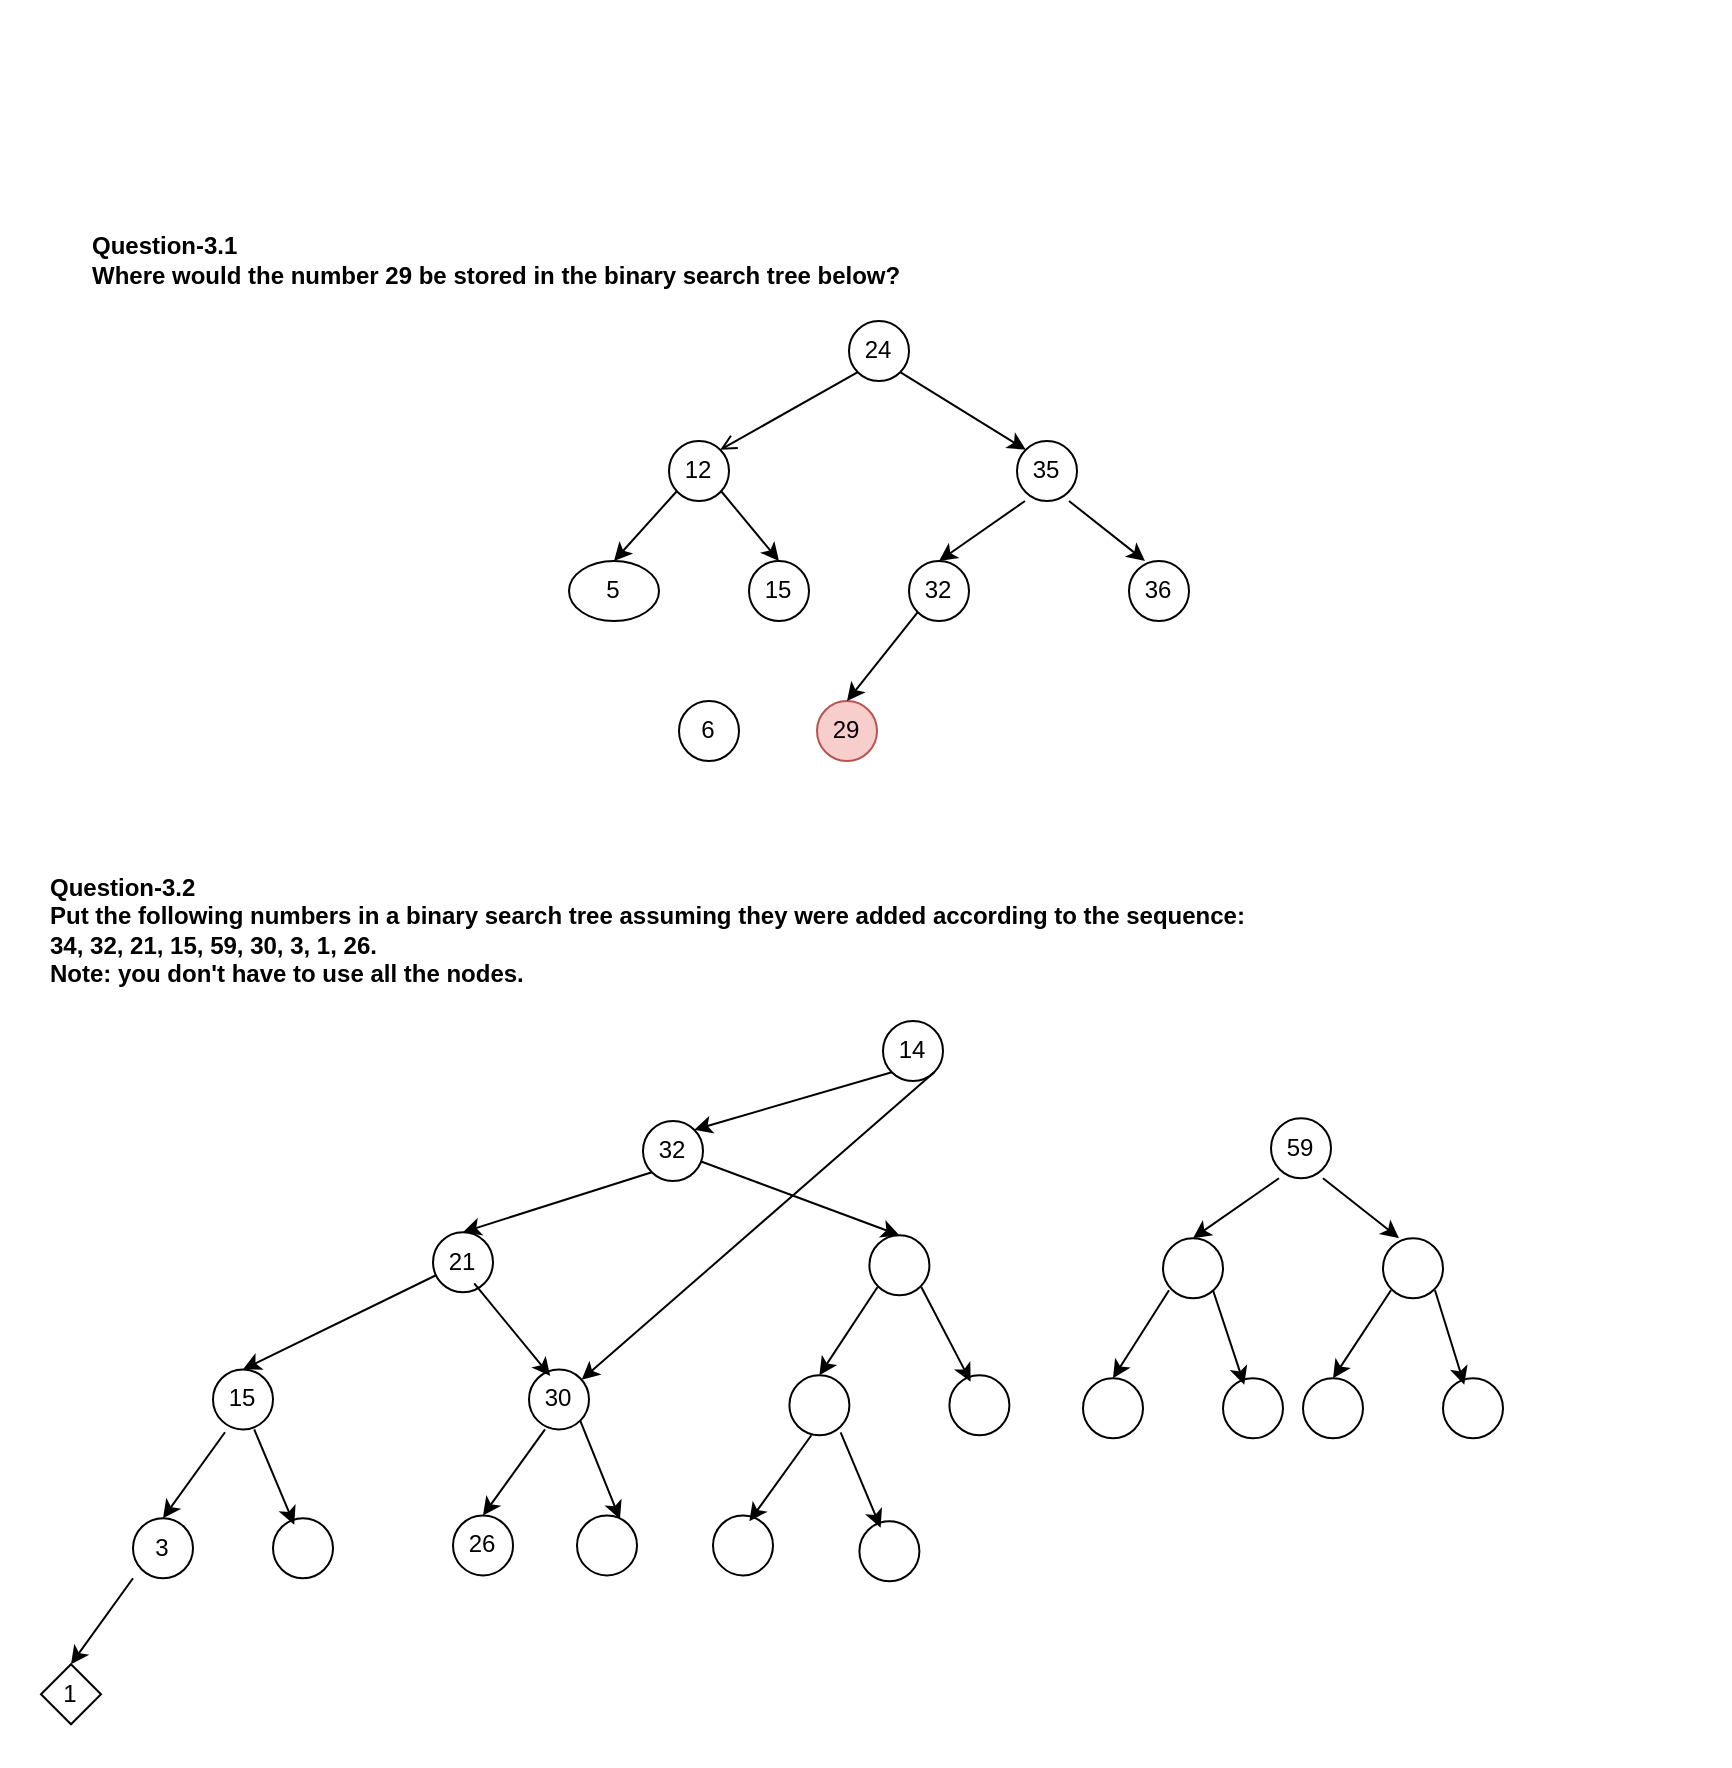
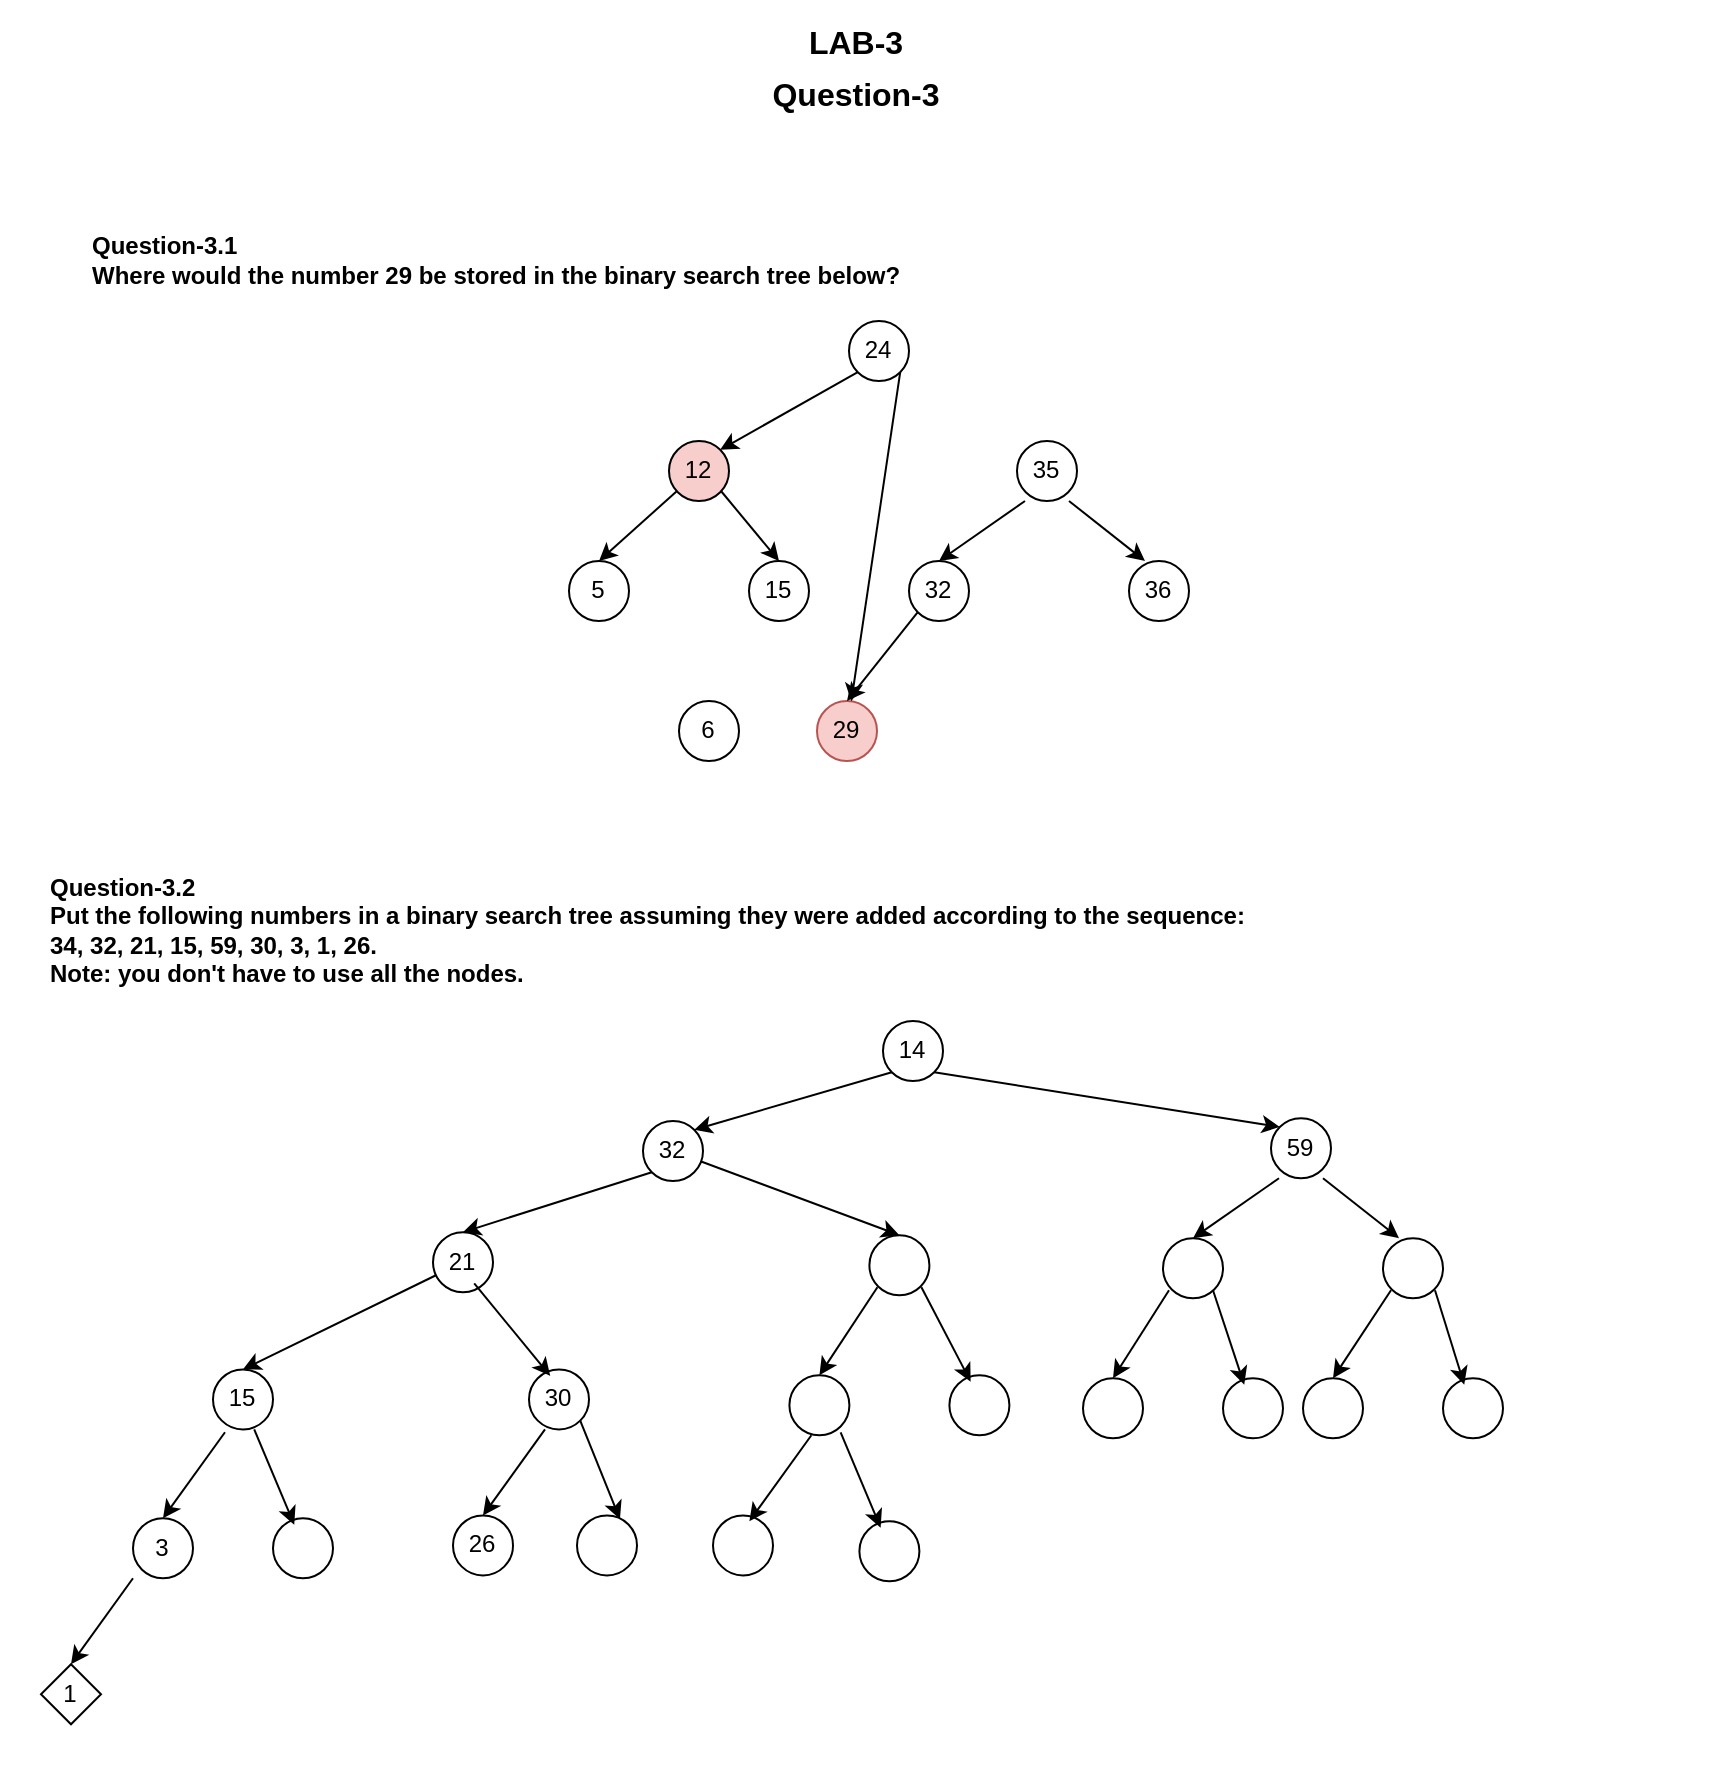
+ <mxCell id="61" value="&lt;span style=&quot;font-weight: 700; text-align: left; font-size: 16px;&quot;&gt;LAB-3&lt;/span&gt;&lt;div style=&quot;font-size: 24px; font-weight: 700; text-align: left; text-wrap-mode: nowrap;&quot;&gt;&lt;span style=&quot;font-size: 16px; text-wrap-mode: wrap;&quot;&gt;Question-3&lt;/span&gt;&lt;/div&gt;" style="text;html=1;align=center;verticalAlign=middle;whiteSpace=wrap;rounded=0;" parent="1" vertex="1"><mxGeometry x="348" y="20" width="160" height="30" as="geometry" /></mxCell>
- <mxCell id="13" value="" style="endArrow=classic;html=1;rounded=0;exitX=1;exitY=1;exitDx=0;exitDy=0;entryX=0;entryY=0;entryDx=0;entryDy=0;" parent="1" source="3" target="10" edge="1"><mxGeometry width="50" height="50" relative="1" as="geometry"><mxPoint x="592" y="230" as="sourcePoint" /><mxPoint x="554" y="268" as="targetPoint" /></mxGeometry></mxCell>
+ <mxCell id="13" value="" style="endArrow=classic;html=1;rounded=0;exitX=1;exitY=1;exitDx=0;exitDy=0;" parent="1" source="3" target="4" edge="1"><mxGeometry width="50" height="50" relative="1" as="geometry"><mxPoint x="592" y="230" as="sourcePoint" /><mxPoint x="554" y="268" as="targetPoint" /></mxGeometry></mxCell>
- <mxCell id="12" value="" style="endArrow=open;html=1;rounded=0;exitX=0;exitY=1;exitDx=0;exitDy=0;entryX=1;entryY=0;entryDx=0;entryDy=0;" parent="1" source="3" target="11" edge="1"><mxGeometry width="50" height="50" relative="1" as="geometry"><mxPoint x="404" y="440" as="sourcePoint" /><mxPoint x="454" y="390" as="targetPoint" /></mxGeometry></mxCell>
+ <mxCell id="12" value="" style="endArrow=classic;html=1;rounded=0;exitX=0;exitY=1;exitDx=0;exitDy=0;entryX=1;entryY=0;entryDx=0;entryDy=0;" parent="1" source="3" target="11" edge="1"><mxGeometry width="50" height="50" relative="1" as="geometry"><mxPoint x="404" y="440" as="sourcePoint" /><mxPoint x="454" y="390" as="targetPoint" /></mxGeometry></mxCell>
- <mxCell id="11" value="12" style="ellipse;whiteSpace=wrap;html=1;aspect=fixed;" parent="1" vertex="1"><mxGeometry x="334" y="220" width="30" height="30" as="geometry" /></mxCell>
+ <mxCell id="11" value="12" style="ellipse;whiteSpace=wrap;html=1;aspect=fixed;fillColor=#f8cecc;" parent="1" vertex="1"><mxGeometry x="334" y="220" width="30" height="30" as="geometry" /></mxCell>
- <mxCell id="7" value="5" style="ellipse;whiteSpace=wrap;html=1;aspect=fixed;" parent="1" vertex="1"><mxGeometry x="284" y="280" width="45" height="30" as="geometry" /></mxCell>
+ <mxCell id="7" value="5" style="ellipse;whiteSpace=wrap;html=1;aspect=fixed;" parent="1" vertex="1"><mxGeometry x="284" y="280" width="30" height="30" as="geometry" /></mxCell>
- <mxCell id="29" value="" style="endArrow=classic;html=1;rounded=0;exitX=1;exitY=1;exitDx=0;exitDy=0;" parent="1" source="19" target="20" edge="1"><mxGeometry width="50" height="50" relative="1" as="geometry"><mxPoint x="609" y="580" as="sourcePoint" /><mxPoint x="571" y="618" as="targetPoint" /></mxGeometry></mxCell>
+ <mxCell id="29" value="" style="endArrow=classic;html=1;rounded=0;exitX=1;exitY=1;exitDx=0;exitDy=0;entryX=0;entryY=0;entryDx=0;entryDy=0;" parent="1" source="19" target="26" edge="1"><mxGeometry width="50" height="50" relative="1" as="geometry"><mxPoint x="609" y="580" as="sourcePoint" /><mxPoint x="571" y="618" as="targetPoint" /></mxGeometry></mxCell>
